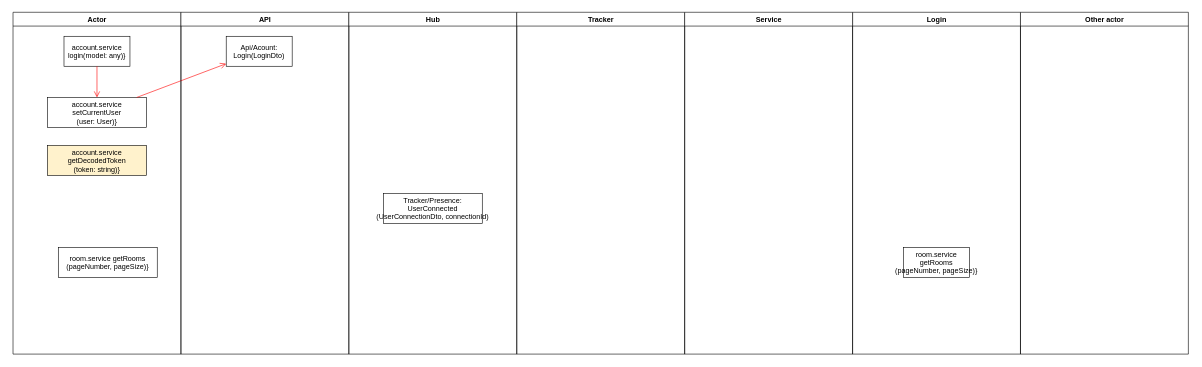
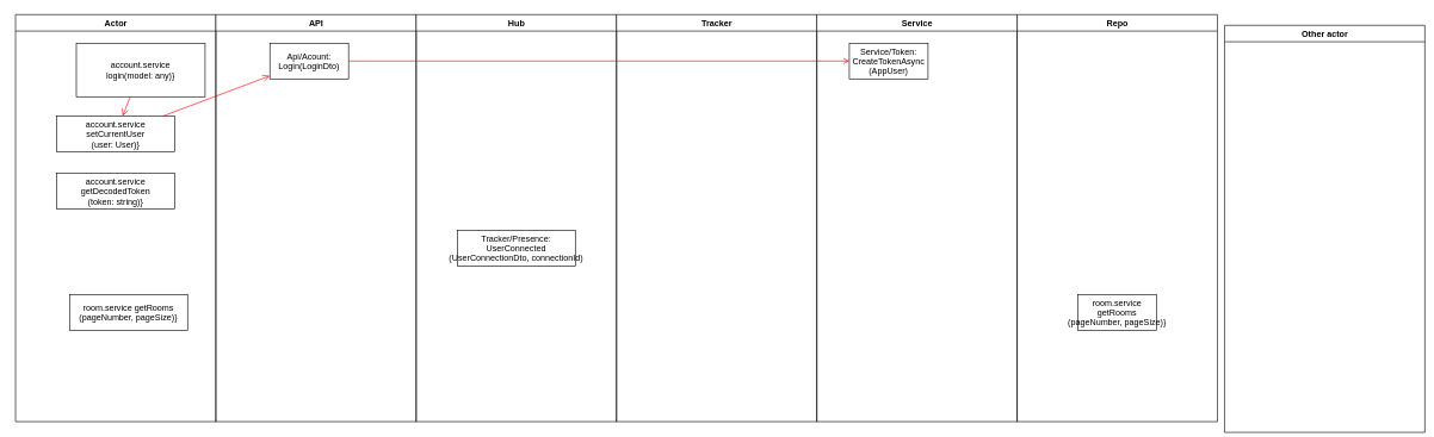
- <mxCell id="14" value="Login" style="swimlane;whiteSpace=wrap" vertex="1" parent="1"><mxGeometry x="1420.5" y="20" width="280" height="570" as="geometry" /></mxCell>
+ <mxCell id="14" value="Repo" style="swimlane;whiteSpace=wrap" vertex="1" parent="1"><mxGeometry x="1420.5" y="20" width="280" height="570" as="geometry" /></mxCell>
- <mxCell id="3" value="account.service &#10;login(model: any)}" style="" vertex="1" parent="2"><mxGeometry x="85" y="40" width="110" height="50" as="geometry" /></mxCell>
+ <mxCell id="3" value="account.service &#10;login(model: any)}" style="" vertex="1" parent="2"><mxGeometry x="85" y="40" width="180" height="75" as="geometry" /></mxCell>
+ <mxCell id="18" value="" style="endArrow=open;strokeColor=#FF0000;endFill=1;rounded=0" parent="1" source="10" target="17" edge="1"><mxGeometry relative="1" as="geometry" /></mxCell>
+ <mxCell id="17" value="Service/Token: &#10;CreateTokenAsync&#10;(AppUser)" style="" parent="16" vertex="1"><mxGeometry x="45.5" y="40" width="110" height="50" as="geometry" /></mxCell>
- <mxCell id="6" value="account.service &#10;getDecodedToken&#10;(token: string)}" style="fillColor=#fff2cc;" vertex="1" parent="2"><mxGeometry x="57.5" y="222" width="165" height="50" as="geometry" /></mxCell>
+ <mxCell id="6" value="account.service &#10;getDecodedToken&#10;(token: string)}" style="" vertex="1" parent="2"><mxGeometry x="57.5" y="222" width="165" height="50" as="geometry" /></mxCell>
- <mxCell id="19" value="Other actor" style="swimlane;whiteSpace=wrap" vertex="1" parent="1"><mxGeometry x="1700.5" y="20" width="280" height="570" as="geometry" /></mxCell>
+ <mxCell id="19" value="Other actor" style="swimlane;whiteSpace=wrap" vertex="1" parent="1"><mxGeometry x="1710.5" y="35" width="280" height="570" as="geometry" /></mxCell>
